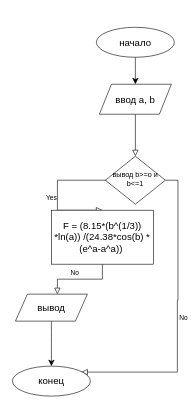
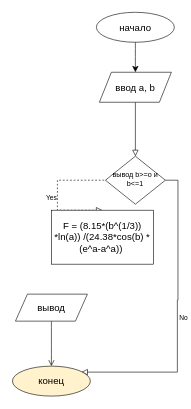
- <mxCell id="7" value="начало" style="ellipse;whiteSpace=wrap;html=1;fontSize=16;points=[[0,0,0,0,0],[0,0.5,0,0,0],[0,1,0,0,0],[0.5,0,0,0,0],[0.5,1,0,0,0],[1,0,0,0,0],[1,0.5,0,0,0],[1,1,0,0,0]];" vertex="1" parent="1"><mxGeometry x="160" y="45" width="130" height="50" as="geometry" /></mxCell>
+ <mxCell id="7" value="начало" style="ellipse;whiteSpace=wrap;html=1;fontSize=16;points=[[0,0,0,0,0],[0,0.5,0,0,0],[0,1,0,0,0],[0.5,0,0,0,0],[0.5,1,0,0,0],[1,0,0,0,0],[1,0.5,0,0,0],[1,1,0,0,0]];" vertex="1" parent="1"><mxGeometry x="160" y="20" width="130" height="50" as="geometry" /></mxCell>
- <mxCell id="9" value="ввод a, b" style="shape=parallelogram;perimeter=parallelogramPerimeter;whiteSpace=wrap;html=1;fixedSize=1;fontSize=16;points=[[0,0,0,0,0],[0,0.25,0,0,0],[0,0.5,0,0,0],[0,0.75,0,0,0],[0,1,0,0,0],[0.25,0,0,0,0],[0.25,1,0,0,0],[0.5,0,0,0,0],[0.5,1,0,0,0],[0.75,0,0,0,0],[0.75,1,0,0,0],[1,0,0,0,0],[1,0.25,0,0,0],[1,0.5,0,0,0],[1,0.75,0,0,0],[1,1,0,0,0]];" vertex="1" parent="1"><mxGeometry x="165" y="140" width="120" height="50" as="geometry" /></mxCell>
+ <mxCell id="9" value="ввод a, b" style="shape=parallelogram;perimeter=parallelogramPerimeter;whiteSpace=wrap;html=1;fixedSize=1;fontSize=16;points=[[0,0,0,0,0],[0,0.25,0,0,0],[0,0.5,0,0,0],[0,0.75,0,0,0],[0,1,0,0,0],[0.25,0,0,0,0],[0.25,1,0,0,0],[0.5,0,0,0,0],[0.5,1,0,0,0],[0.75,0,0,0,0],[0.75,1,0,0,0],[1,0,0,0,0],[1,0.25,0,0,0],[1,0.5,0,0,0],[1,0.75,0,0,0],[1,1,0,0,0]];" vertex="1" parent="1"><mxGeometry x="165" y="120" width="120" height="50" as="geometry" /></mxCell>
- <mxCell id="3" value="Yes" style="rounded=0;html=1;jettySize=auto;orthogonalLoop=1;fontSize=11;endArrow=block;endFill=0;endSize=8;strokeWidth=1;shadow=0;labelBackgroundColor=none;edgeStyle=orthogonalEdgeStyle;entryX=0.5;entryY=0;entryDx=0;entryDy=0;entryPerimeter=0;exitX=0.1;exitY=0.5;exitDx=0;exitDy=0;exitPerimeter=0;" parent="1" source="5" target="8" edge="1"><mxGeometry x="0.103" y="-10" relative="1" as="geometry"><mxPoint as="offset" /><mxPoint x="175" y="299.98" as="sourcePoint" /><mxPoint x="155" y="390" as="targetPoint" /><Array as="points"><mxPoint x="95" y="300" /><mxPoint x="95" y="350" /></Array></mxGeometry></mxCell>
+ <mxCell id="3" value="Yes" style="rounded=0;html=1;jettySize=auto;orthogonalLoop=1;fontSize=11;endArrow=block;endFill=0;endSize=8;strokeWidth=1;shadow=0;labelBackgroundColor=none;edgeStyle=orthogonalEdgeStyle;entryX=0.5;entryY=0;entryDx=0;entryDy=0;entryPerimeter=0;exitX=0.1;exitY=0.5;exitDx=0;exitDy=0;exitPerimeter=0;dashed=1;" parent="1" source="5" target="8" edge="1"><mxGeometry x="0.103" y="-10" relative="1" as="geometry"><mxPoint as="offset" /><mxPoint x="175" y="299.98" as="sourcePoint" /><mxPoint x="155" y="390" as="targetPoint" /><Array as="points"><mxPoint x="95" y="300" /><mxPoint x="95" y="350" /></Array></mxGeometry></mxCell>
- <mxCell id="6" value="No" style="rounded=0;html=1;jettySize=auto;orthogonalLoop=1;fontSize=11;endArrow=block;endFill=0;endSize=8;strokeWidth=1;shadow=0;labelBackgroundColor=none;edgeStyle=orthogonalEdgeStyle;entryX=0.583;entryY=0;entryDx=0;entryDy=0;entryPerimeter=0;" parent="1" source="8" target="13" edge="1"><mxGeometry x="0.129" y="-10" relative="1" as="geometry"><mxPoint as="offset" /><mxPoint x="145.03" y="469.976" as="sourcePoint" /><mxPoint x="160" y="580" as="targetPoint" /></mxGeometry></mxCell>
- <mxCell id="12" style="edgeStyle=none;curved=1;rounded=0;orthogonalLoop=1;jettySize=auto;html=1;fontSize=12;startSize=8;endSize=8;" edge="1" parent="1" source="13" target="11"><mxGeometry relative="1" as="geometry" /></mxCell>
+ <mxCell id="12" style="edgeStyle=none;curved=1;rounded=0;orthogonalLoop=1;jettySize=auto;html=1;fontSize=12;startSize=8;endSize=8;endArrow=open;" edge="1" parent="1" source="13" target="11"><mxGeometry relative="1" as="geometry" /></mxCell>
- <mxCell id="11" value="конец" style="ellipse;whiteSpace=wrap;html=1;fontSize=16;points=[[0,0,0,0,0],[0,0.5,0,0,0],[0,1,0,0,0],[0.5,0,0,0,0],[0.5,1,0,0,0],[1,0,0,0,0],[1,0.5,0,0,0],[1,1,0,0,0]];" vertex="1" parent="1"><mxGeometry x="20" y="610" width="130" height="50" as="geometry" /></mxCell>
+ <mxCell id="11" value="конец" style="ellipse;whiteSpace=wrap;html=1;fontSize=16;points=[[0,0,0,0,0],[0,0.5,0,0,0],[0,1,0,0,0],[0.5,0,0,0,0],[0.5,1,0,0,0],[1,0,0,0,0],[1,0.5,0,0,0],[1,1,0,0,0]];fillColor=#fff2cc;" vertex="1" parent="1"><mxGeometry x="20" y="610" width="130" height="50" as="geometry" /></mxCell>
